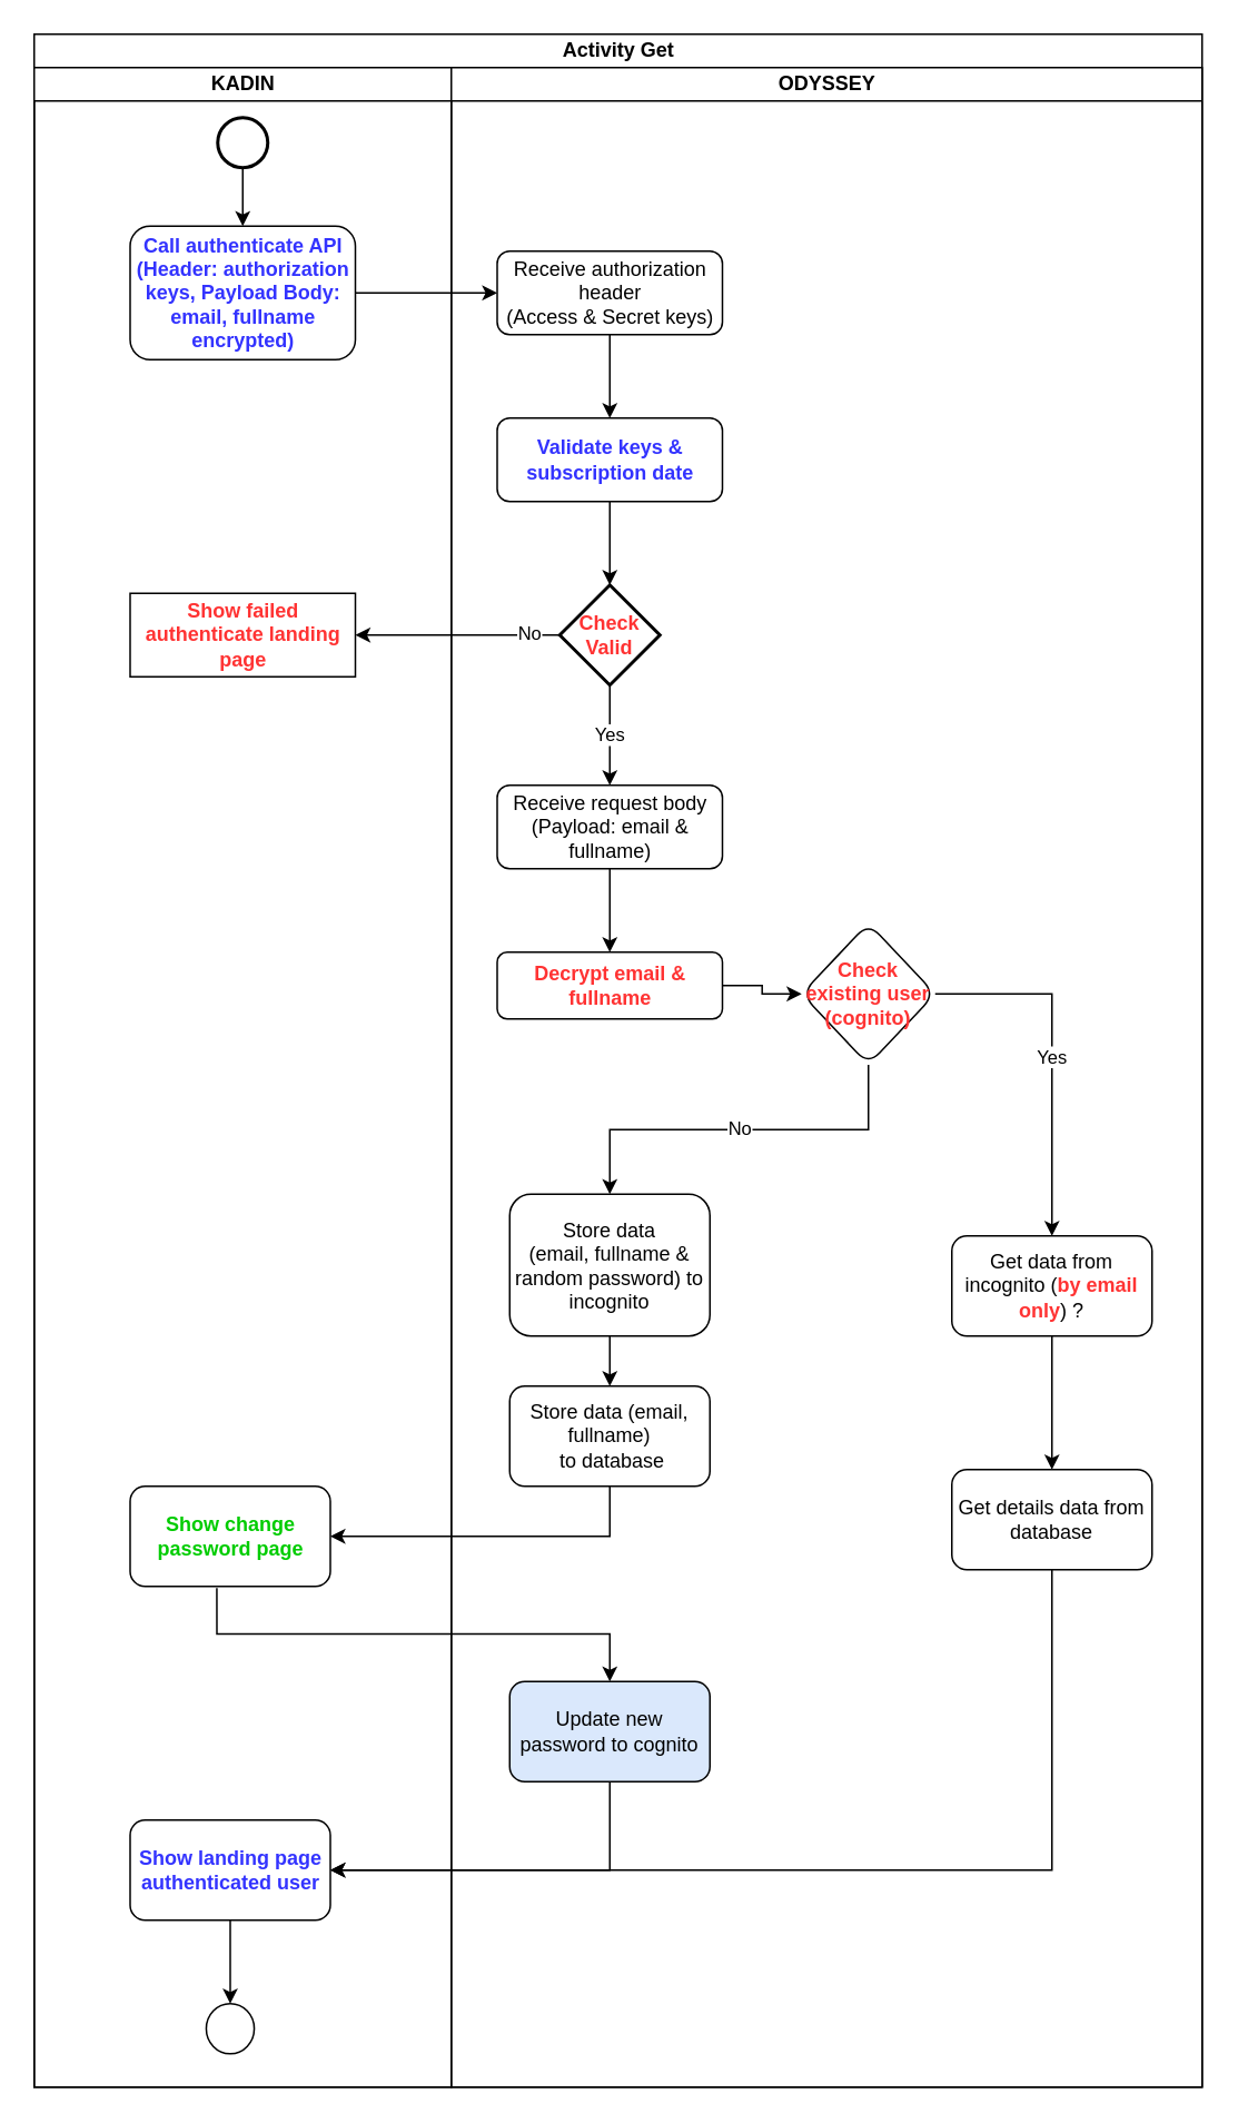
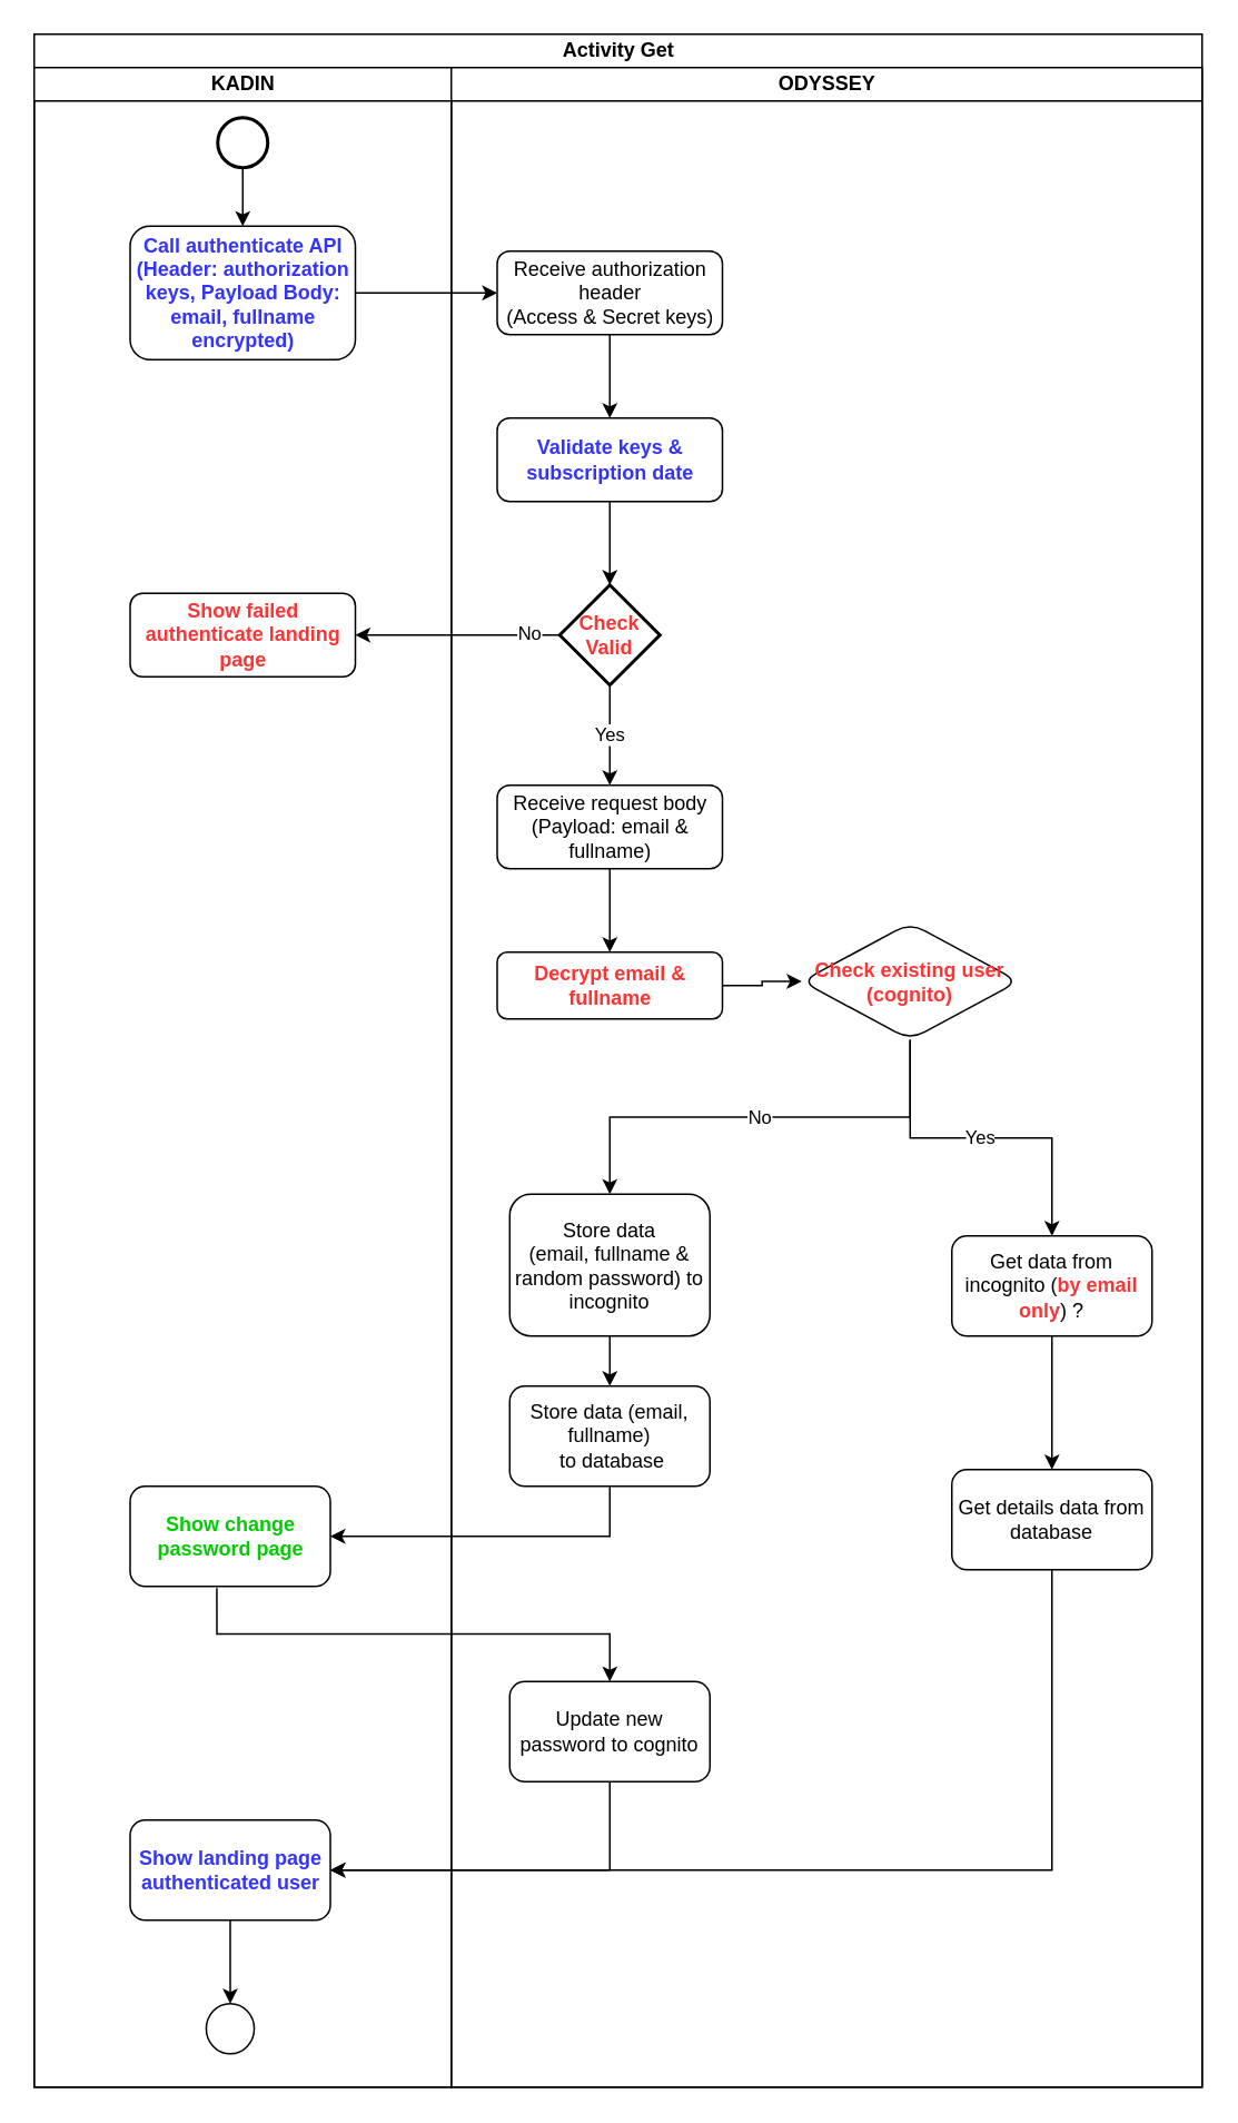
- <mxCell id="7" value="Show failed authenticate landing page" style="whiteSpace=wrap;html=1;fontColor=#FF3333;fontStyle=1;rounded=0;" vertex="1" parent="3"><mxGeometry x="57.5" y="315" width="135" height="50" as="geometry" /></mxCell>
+ <mxCell id="7" value="Show failed authenticate landing page" style="rounded=1;whiteSpace=wrap;html=1;fontColor=#FF3333;fontStyle=1" vertex="1" parent="3"><mxGeometry x="57.5" y="315" width="135" height="50" as="geometry" /></mxCell>
- <mxCell id="33" value="Check existing user (cognito)" style="rhombus;whiteSpace=wrap;html=1;rounded=1;fontStyle=1;fontColor=#FF3333;" vertex="1" parent="19"><mxGeometry x="210" y="512.5" width="80" height="85" as="geometry" /></mxCell>
+ <mxCell id="33" value="Check existing user (cognito)" style="rhombus;whiteSpace=wrap;html=1;rounded=1;fontStyle=1;fontColor=#FF3333;" vertex="1" parent="19"><mxGeometry x="210" y="512.5" width="130" height="70" as="geometry" /></mxCell>
- <mxCell id="39" value="Update new password to cognito" style="whiteSpace=wrap;html=1;rounded=1;fillColor=#dae8fc;" vertex="1" parent="19"><mxGeometry x="35" y="967" width="120" height="60" as="geometry" /></mxCell>
+ <mxCell id="39" value="Update new password to cognito" style="whiteSpace=wrap;html=1;rounded=1;" vertex="1" parent="19"><mxGeometry x="35" y="967" width="120" height="60" as="geometry" /></mxCell>
